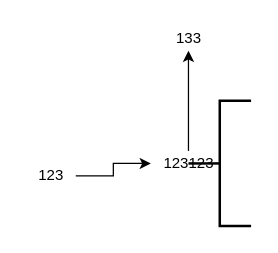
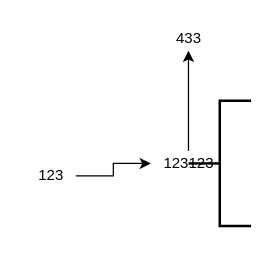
- <mxCell id="6" value="133" style="text;html=1;align=center;verticalAlign=middle;resizable=0;points=[];autosize=1;strokeColor=none;fillColor=none;" vertex="1" parent="1"><mxGeometry x="130" y="20" width="40" height="20" as="geometry" /></mxCell>
+ <mxCell id="6" value="433" style="text;html=1;align=center;verticalAlign=middle;resizable=0;points=[];autosize=1;strokeColor=none;fillColor=none;" vertex="1" parent="1"><mxGeometry x="130" y="20" width="40" height="20" as="geometry" /></mxCell>
